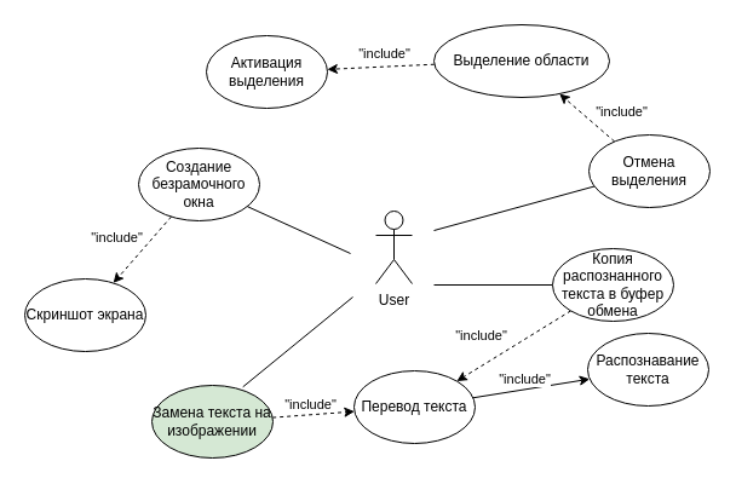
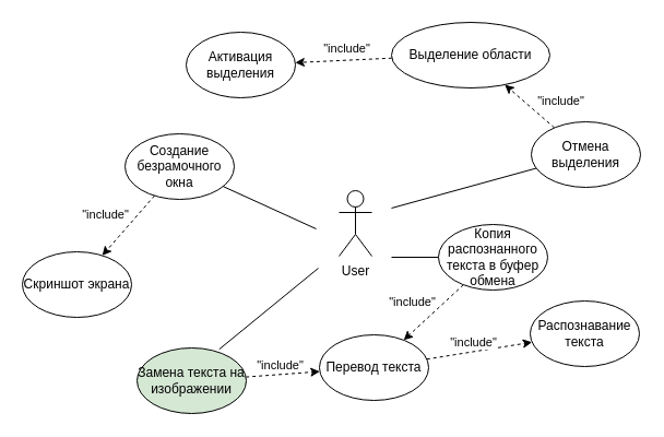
- <mxCell id="12" value="Копия распознанного текста в буфер обмена" style="ellipse;whiteSpace=wrap;html=1;" parent="1" vertex="1"><mxGeometry x="456" y="205" width="100" height="60" as="geometry" /></mxCell>
+ <mxCell id="12" value="Копия распознанного текста в буфер обмена" style="ellipse;whiteSpace=wrap;html=1;" parent="1" vertex="1"><mxGeometry x="401" y="205" width="100" height="60" as="geometry" /></mxCell>
- <mxCell id="20" style="rounded=0;orthogonalLoop=1;jettySize=auto;html=1;dashed=0;" edge="1" parent="1" source="22" target="23"><mxGeometry relative="1" as="geometry" /></mxCell>
+ <mxCell id="20" style="rounded=0;orthogonalLoop=1;jettySize=auto;html=1;dashed=1;" edge="1" parent="1" source="22" target="23"><mxGeometry relative="1" as="geometry" /></mxCell>
